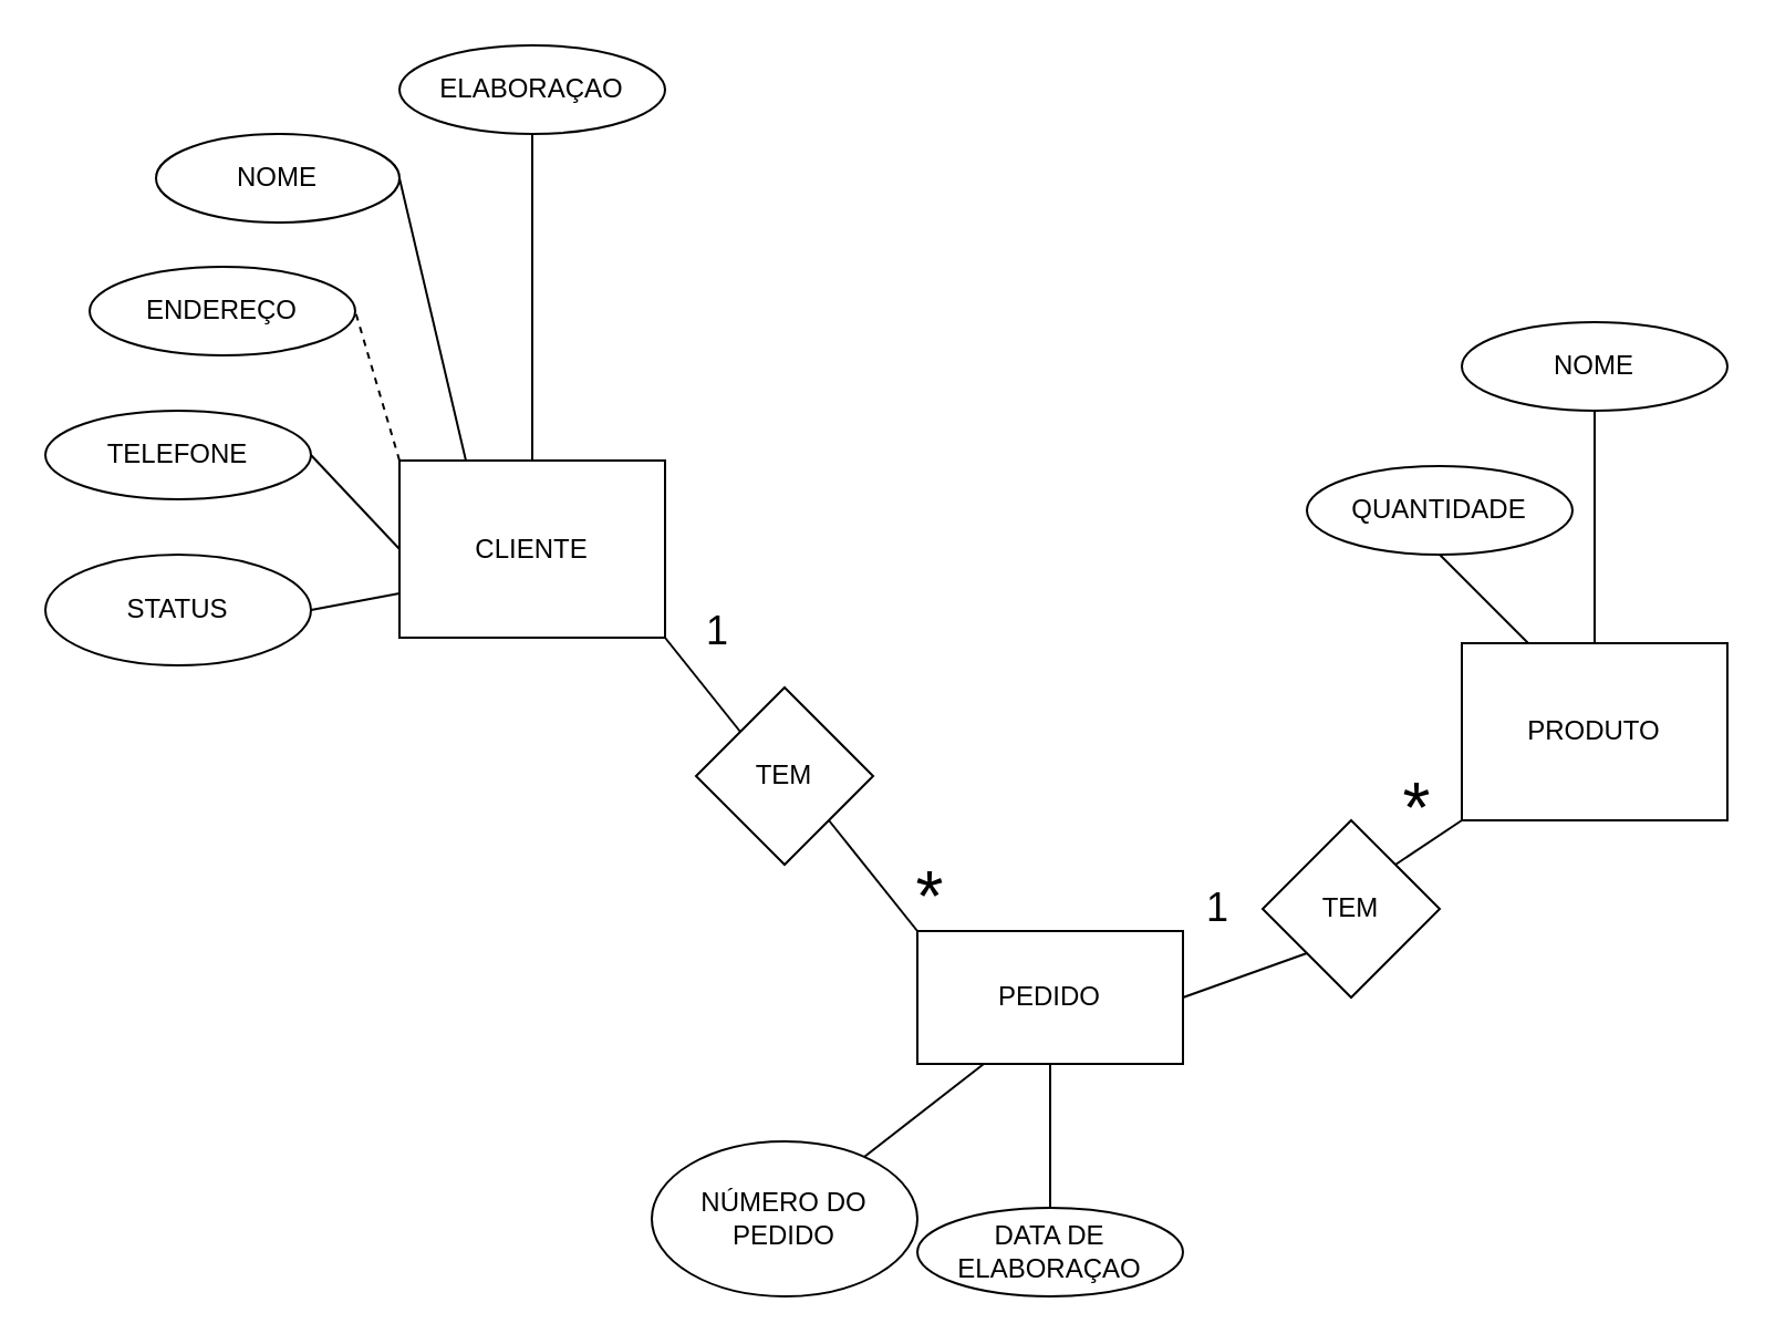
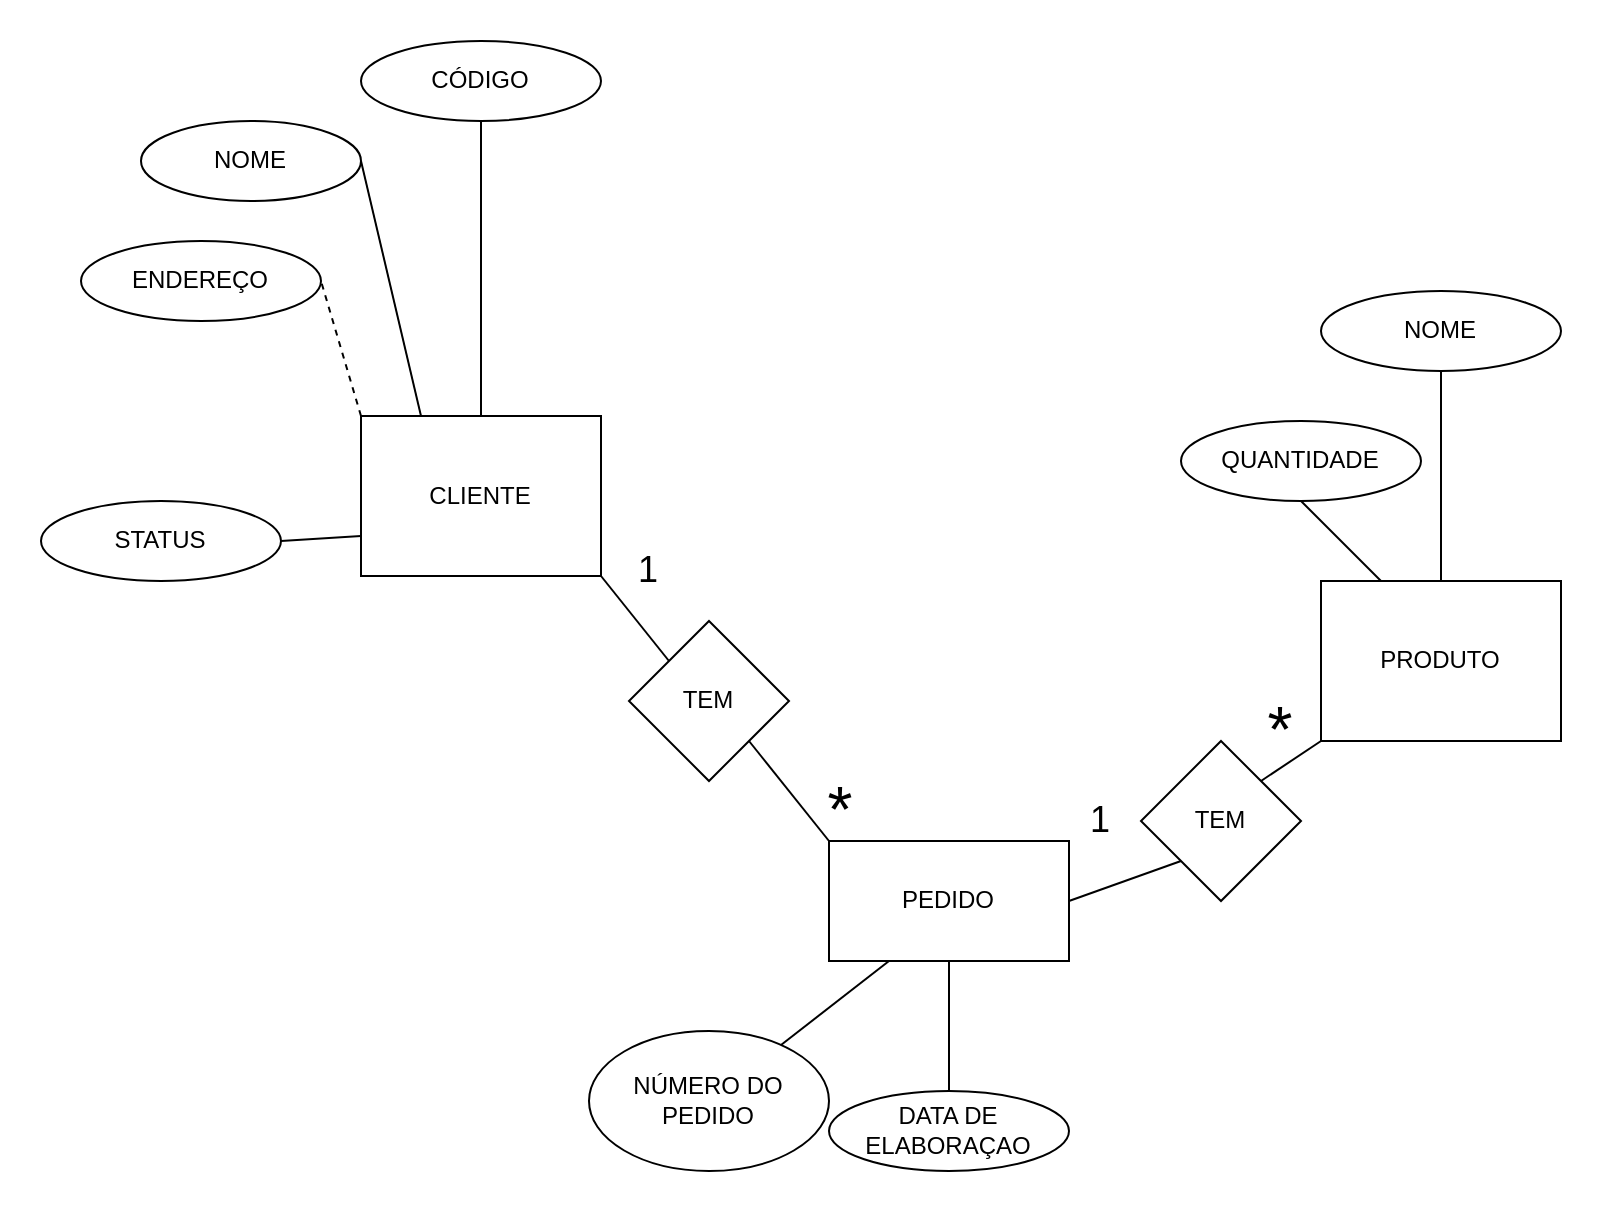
- <mxCell id="5" value="ELABORAÇAO" style="ellipse;whiteSpace=wrap;html=1;" vertex="1" parent="1"><mxGeometry x="180" y="20" width="120" height="40" as="geometry" /></mxCell>
+ <mxCell id="5" value="CÓDIGO" style="ellipse;whiteSpace=wrap;html=1;" vertex="1" parent="1"><mxGeometry x="180" y="20" width="120" height="40" as="geometry" /></mxCell>
- <mxCell id="22" value="TELEFONE" style="ellipse;whiteSpace=wrap;html=1;" vertex="1" parent="1"><mxGeometry x="20" y="185" width="120" height="40" as="geometry" /></mxCell>
- <mxCell id="8" value="" style="endArrow=none;html=1;rounded=0;entryX=1;entryY=0.5;entryDx=0;entryDy=0;exitX=0;exitY=0.5;exitDx=0;exitDy=0;" edge="1" parent="1" target="22" source="2"><mxGeometry width="50" height="50" relative="1" as="geometry"><mxPoint x="189.17" y="260" as="sourcePoint" /><mxPoint x="189.17" y="170" as="targetPoint" /></mxGeometry></mxCell>
- <mxCell id="23" value="STATUS" style="ellipse;whiteSpace=wrap;html=1;" vertex="1" parent="1"><mxGeometry x="20" y="250" width="120" height="50" as="geometry" /></mxCell>
+ <mxCell id="23" value="STATUS" style="ellipse;whiteSpace=wrap;html=1;" vertex="1" parent="1"><mxGeometry x="20" y="250" width="120" height="40" as="geometry" /></mxCell>
